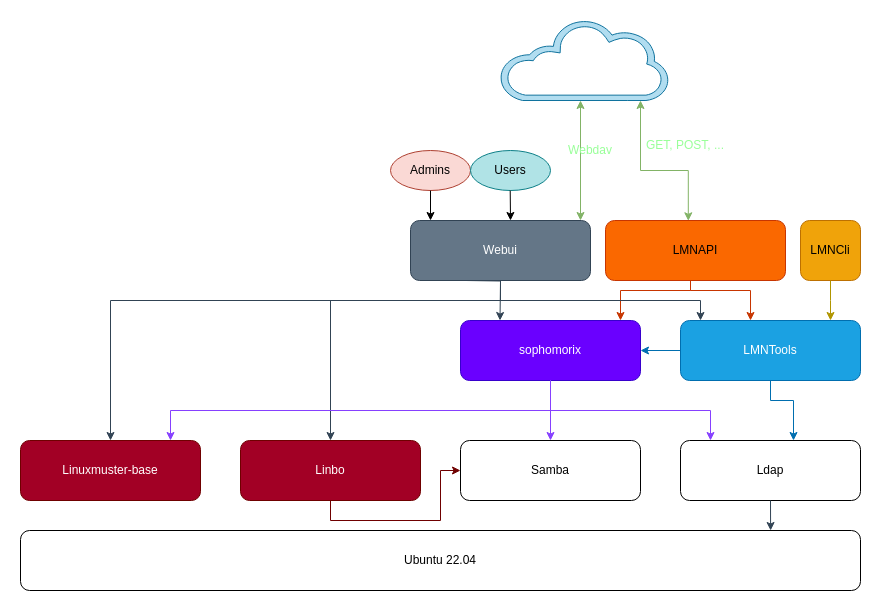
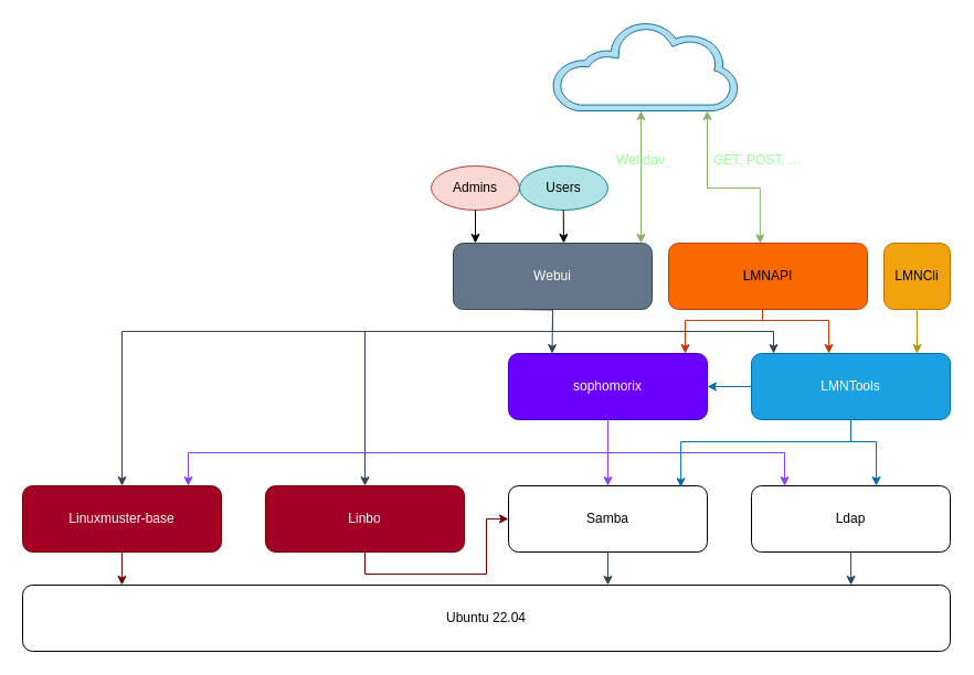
- <mxCell id="34" value="Webdav" style="text;html=1;align=center;verticalAlign=middle;whiteSpace=wrap;rounded=0;fontColor=#99FF99;" vertex="1" parent="1"><mxGeometry x="560" y="135" width="60" height="30" as="geometry" /></mxCell>
+ <mxCell id="34" value="Webdav" style="text;html=1;align=center;verticalAlign=middle;whiteSpace=wrap;rounded=0;fontColor=#99FF99;" vertex="1" parent="1"><mxGeometry x="550" y="130" width="60" height="30" as="geometry" /></mxCell>
+ <mxCell id="15" style="edgeStyle=orthogonalEdgeStyle;rounded=0;orthogonalLoop=1;jettySize=auto;html=1;exitX=0.5;exitY=1;exitDx=0;exitDy=0;entryX=0.867;entryY=0.02;entryDx=0;entryDy=0;entryPerimeter=0;fillColor=#1ba1e2;strokeColor=#006EAF;" edge="1" parent="1" source="4" target="9"><mxGeometry relative="1" as="geometry"><Array as="points"><mxPoint x="770" y="400" /><mxPoint x="616" y="400" /></Array></mxGeometry></mxCell>
+ <mxCell id="36" style="edgeStyle=orthogonalEdgeStyle;rounded=0;orthogonalLoop=1;jettySize=auto;html=1;exitX=0.5;exitY=1;exitDx=0;exitDy=0;entryX=0.107;entryY=0;entryDx=0;entryDy=0;entryPerimeter=0;fillColor=#a20025;strokeColor=#6F0000;" edge="1" parent="1" source="19" target="2"><mxGeometry relative="1" as="geometry" /></mxCell>
+ <mxCell id="21" style="edgeStyle=orthogonalEdgeStyle;rounded=0;orthogonalLoop=1;jettySize=auto;html=1;exitX=0.5;exitY=1;exitDx=0;exitDy=0;fillColor=#647687;strokeColor=#314354;" edge="1" parent="1" source="9" target="2"><mxGeometry relative="1" as="geometry"><Array as="points"><mxPoint x="550" y="550" /><mxPoint x="550" y="550" /></Array></mxGeometry></mxCell>
